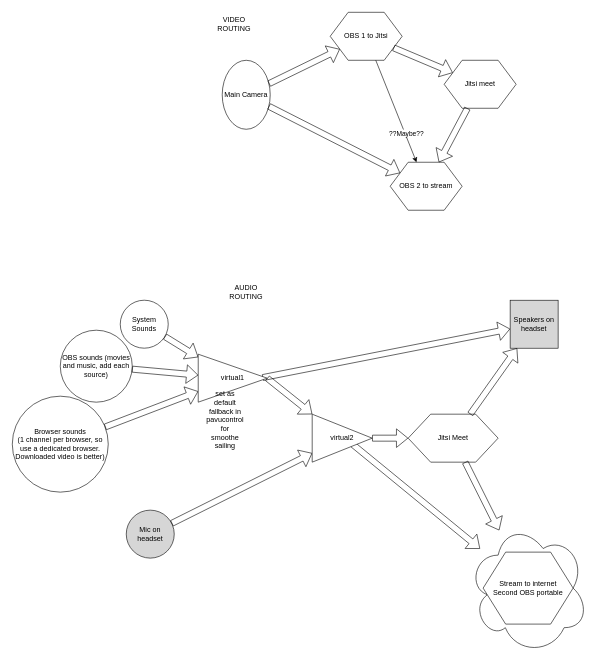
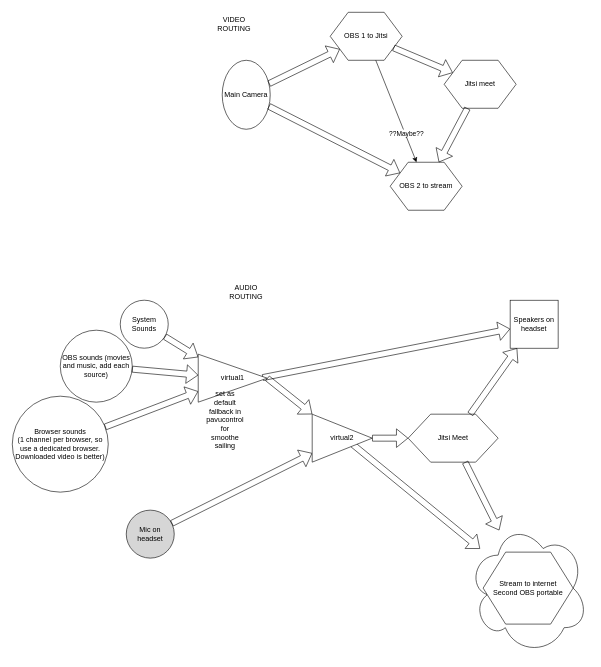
- <mxCell id="4" value="Speakers on headset" style="whiteSpace=wrap;html=1;aspect=fixed;fillColor=#d6d6d6;" parent="1" vertex="1"><mxGeometry x="850" y="500" width="80" height="80" as="geometry" /></mxCell>
+ <mxCell id="4" value="Speakers on headset" style="whiteSpace=wrap;html=1;aspect=fixed;" parent="1" vertex="1"><mxGeometry x="850" y="500" width="80" height="80" as="geometry" /></mxCell>
